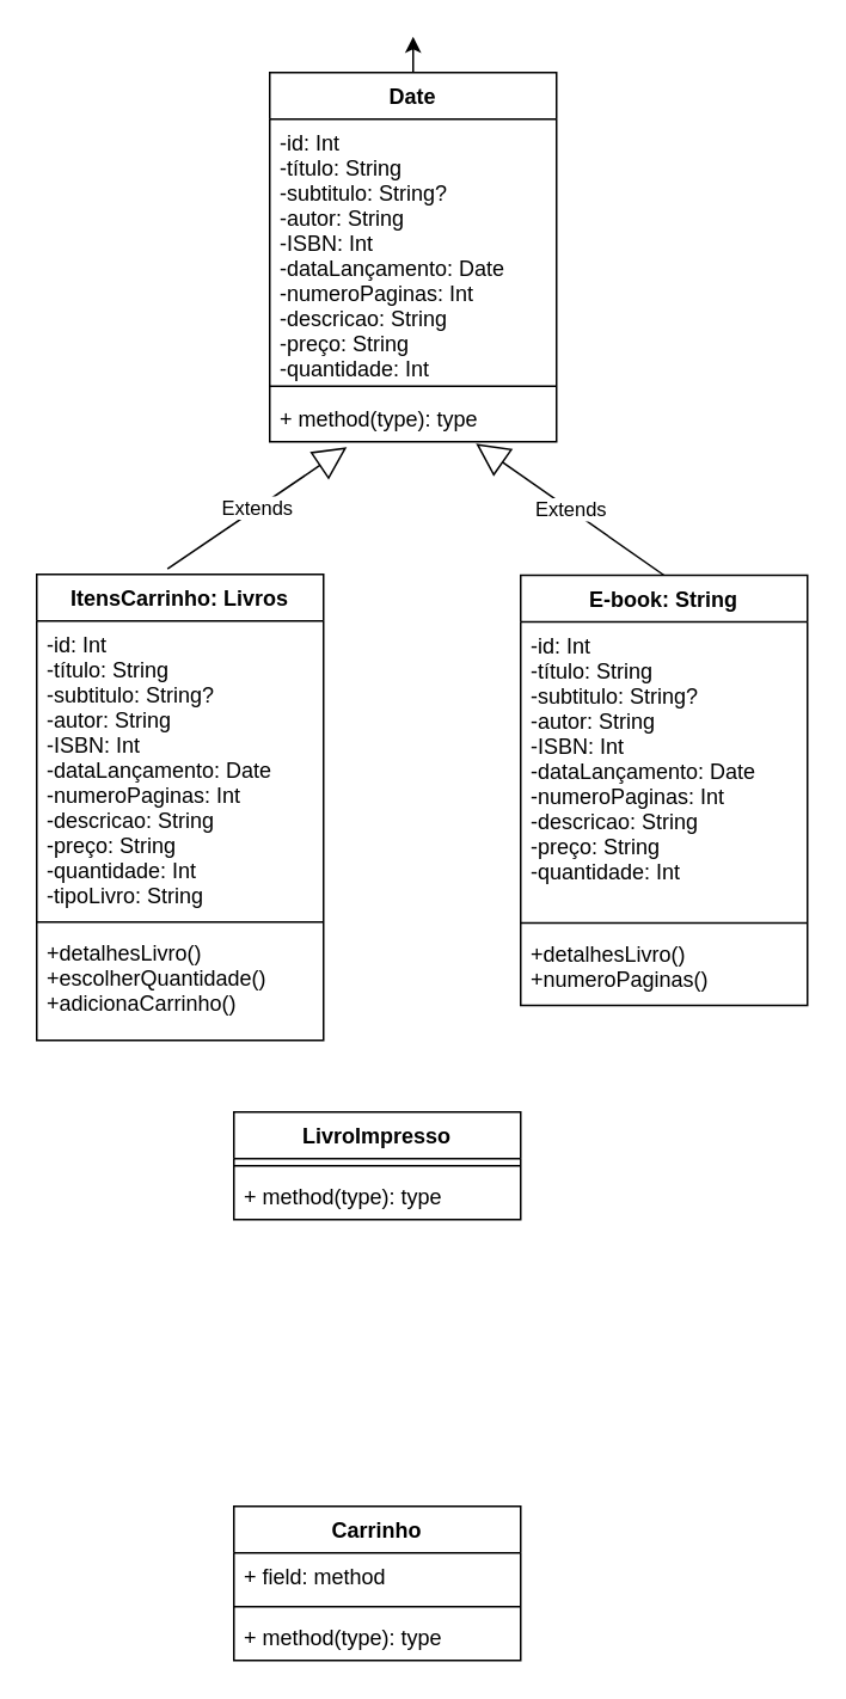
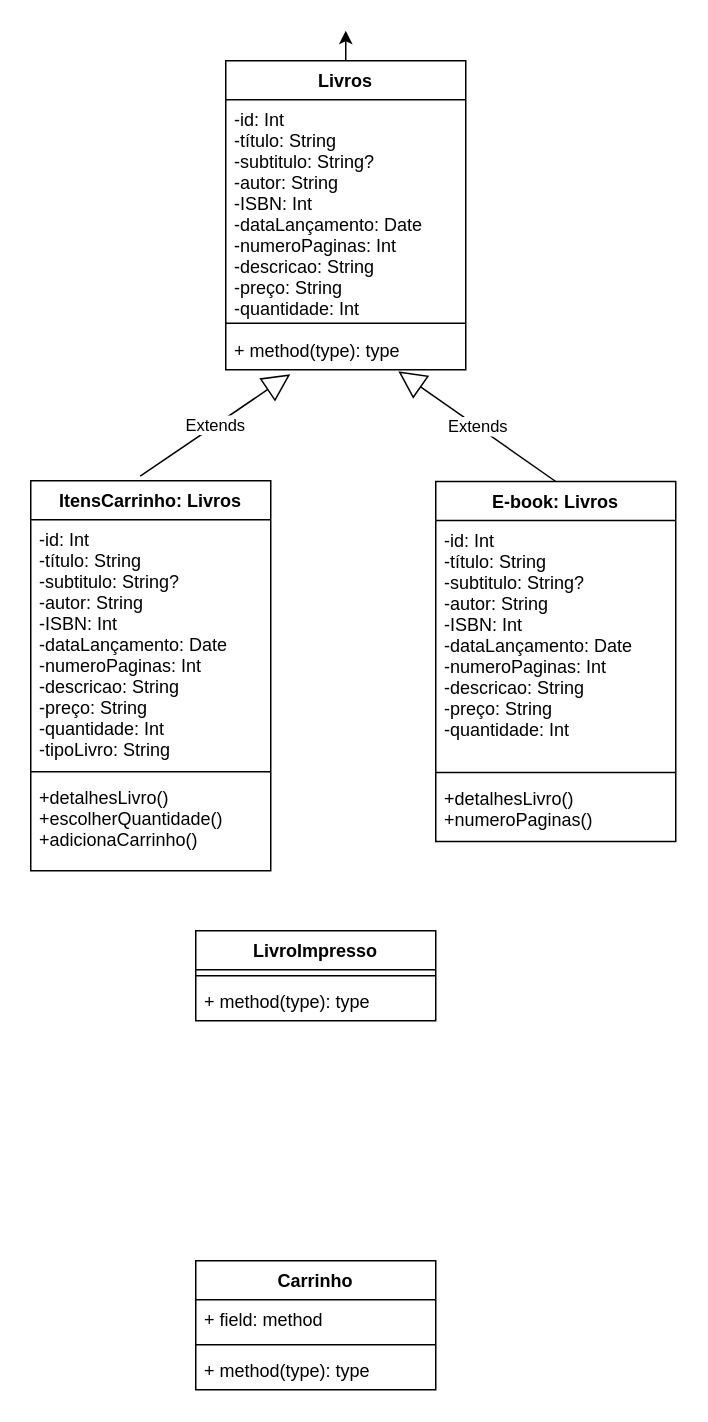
- <mxCell id="3" value="Date" style="swimlane;fontStyle=1;align=center;verticalAlign=top;childLayout=stackLayout;horizontal=1;startSize=26;horizontalStack=0;resizeParent=1;resizeParentMax=0;resizeLast=0;collapsible=1;marginBottom=0;" vertex="1" parent="1"><mxGeometry x="150" y="40" width="160" height="206" as="geometry" /></mxCell>
+ <mxCell id="3" value="Livros" style="swimlane;fontStyle=1;align=center;verticalAlign=top;childLayout=stackLayout;horizontal=1;startSize=26;horizontalStack=0;resizeParent=1;resizeParentMax=0;resizeLast=0;collapsible=1;marginBottom=0;" vertex="1" parent="1"><mxGeometry x="150" y="40" width="160" height="206" as="geometry" /></mxCell>
- <mxCell id="11" value="E-book: String" style="swimlane;fontStyle=1;align=center;verticalAlign=top;childLayout=stackLayout;horizontal=1;startSize=26;horizontalStack=0;resizeParent=1;resizeParentMax=0;resizeLast=0;collapsible=1;marginBottom=0;" vertex="1" parent="1"><mxGeometry x="290" y="320.5" width="160" height="240" as="geometry" /></mxCell>
+ <mxCell id="11" value="E-book: Livros" style="swimlane;fontStyle=1;align=center;verticalAlign=top;childLayout=stackLayout;horizontal=1;startSize=26;horizontalStack=0;resizeParent=1;resizeParentMax=0;resizeLast=0;collapsible=1;marginBottom=0;" vertex="1" parent="1"><mxGeometry x="290" y="320.5" width="160" height="240" as="geometry" /></mxCell>
